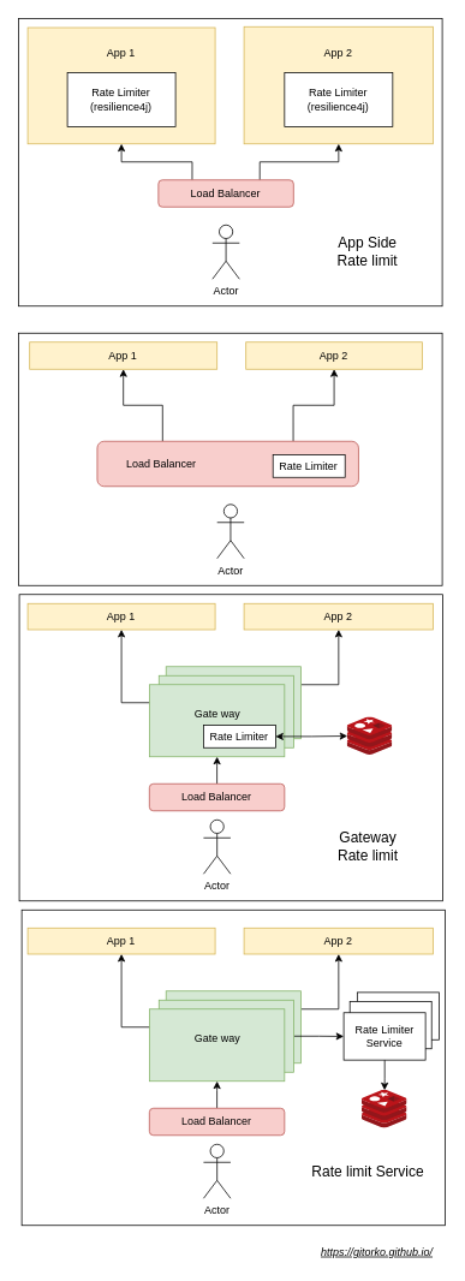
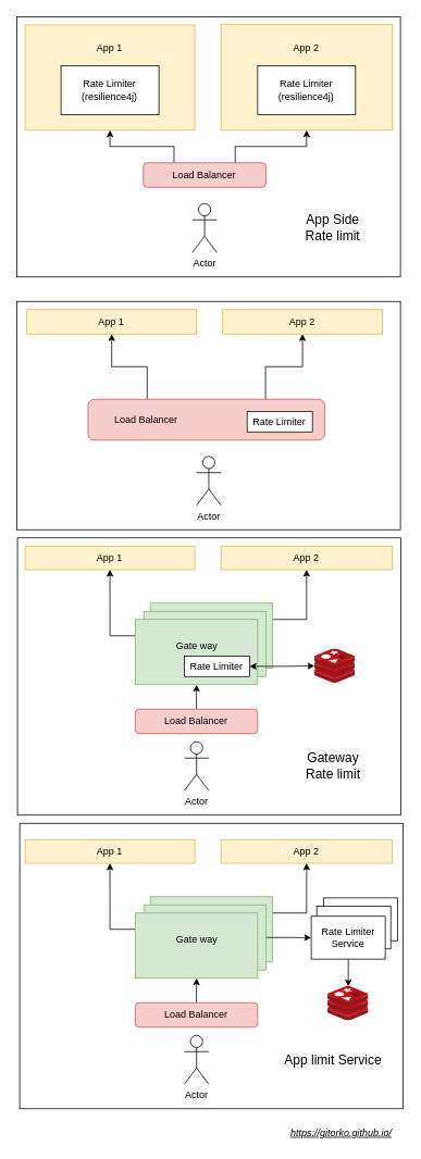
- <mxCell id="42" value="&lt;font style=&quot;font-size: 16px&quot;&gt;Rate limit Service&lt;/font&gt;" style="text;html=1;strokeColor=none;fillColor=none;align=center;verticalAlign=middle;whiteSpace=wrap;rounded=0;" vertex="1" parent="1"><mxGeometry x="336" y="1269" width="144.29" height="60" as="geometry" /></mxCell>
+ <mxCell id="42" value="&lt;font style=&quot;font-size: 16px&quot;&gt;App limit Service&lt;/font&gt;" style="text;html=1;strokeColor=none;fillColor=none;align=center;verticalAlign=middle;whiteSpace=wrap;rounded=0;" vertex="1" parent="1"><mxGeometry x="336" y="1269" width="144.29" height="60" as="geometry" /></mxCell>
